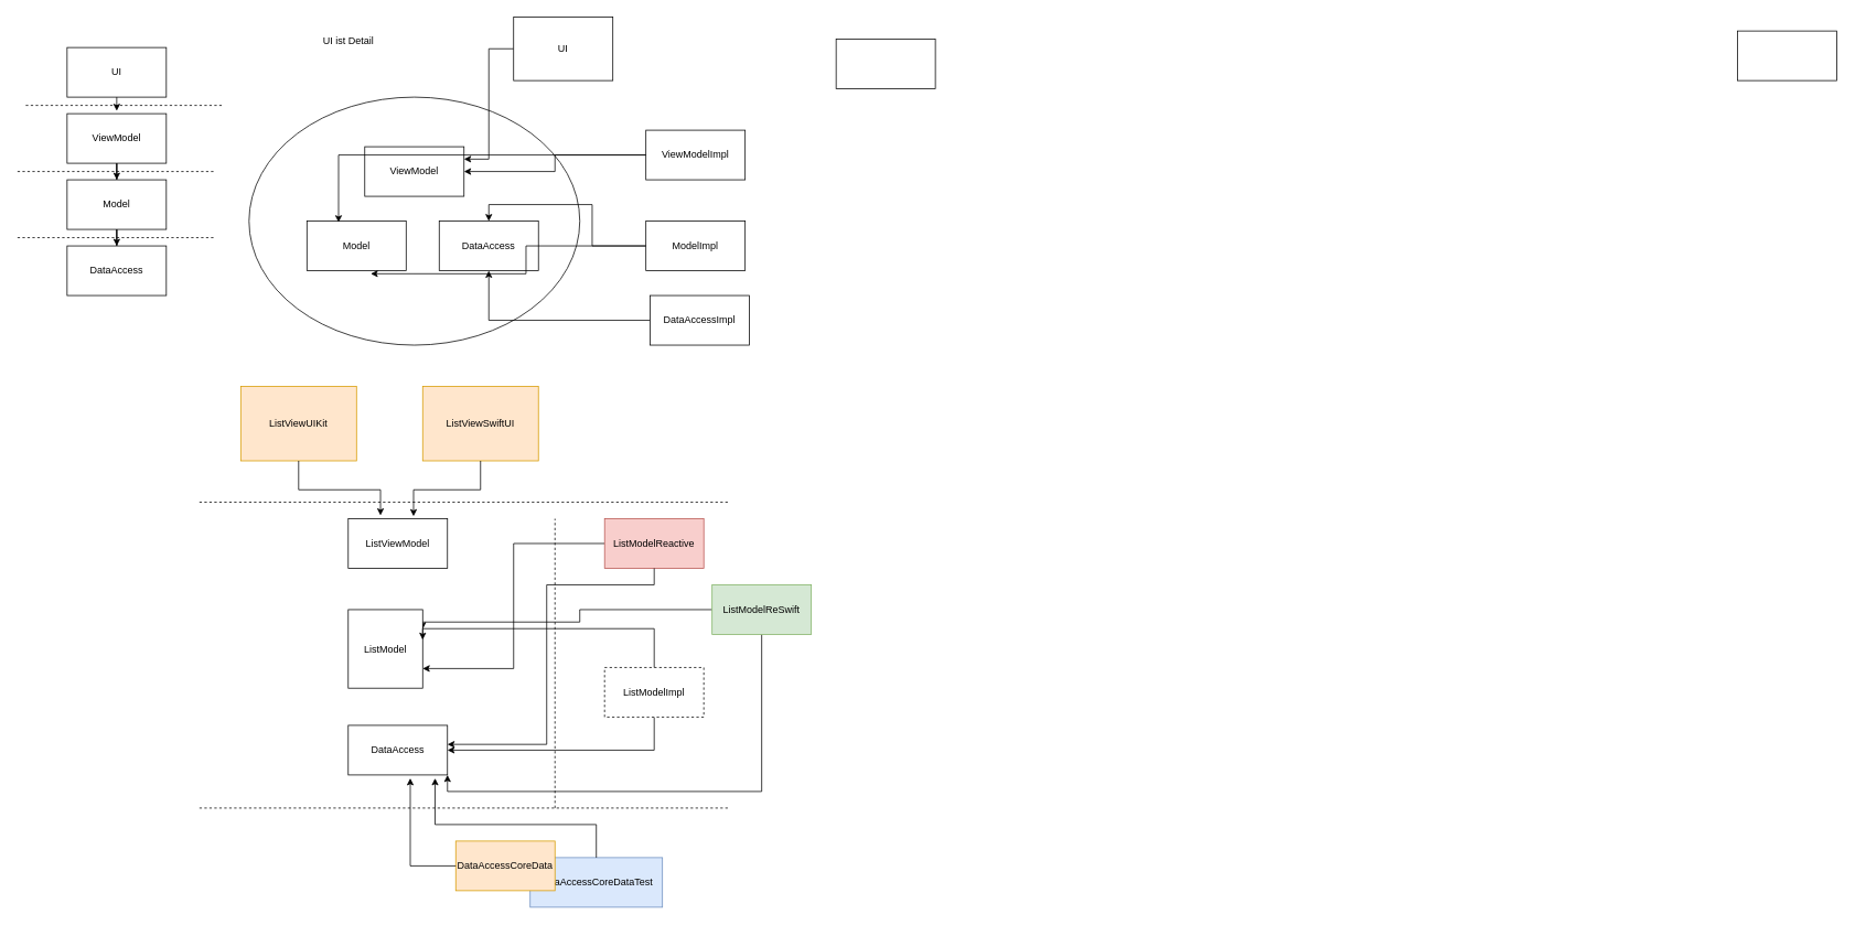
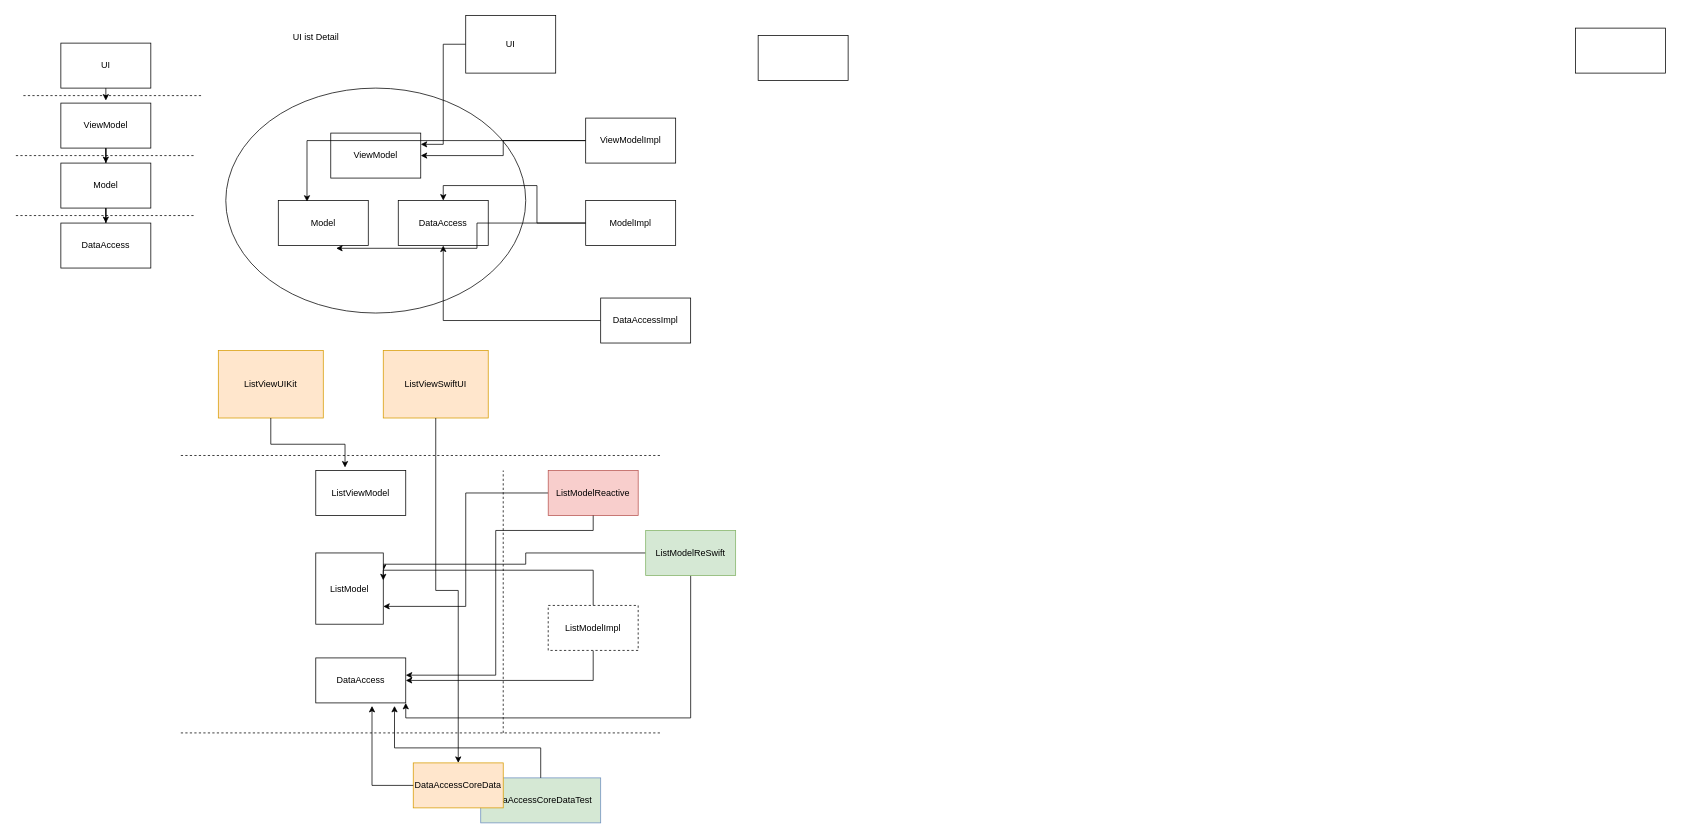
- <mxCell id="49" value="DataAccessImpl" style="rounded=0;whiteSpace=wrap;html=1;" vertex="1" parent="1"><mxGeometry x="785" y="357" width="120" height="60" as="geometry" /></mxCell>
+ <mxCell id="49" value="DataAccessImpl" style="rounded=0;whiteSpace=wrap;html=1;" vertex="1" parent="1"><mxGeometry x="800" y="397" width="120" height="60" as="geometry" /></mxCell>
- <mxCell id="24" style="edgeStyle=orthogonalEdgeStyle;rounded=0;orthogonalLoop=1;jettySize=auto;html=1;entryX=0.658;entryY=-0.05;entryDx=0;entryDy=0;entryPerimeter=0;" parent="1" source="20" target="21" edge="1"><mxGeometry relative="1" as="geometry" /></mxCell>
+ <mxCell id="24" style="edgeStyle=orthogonalEdgeStyle;rounded=0;orthogonalLoop=1;jettySize=auto;html=1;" parent="1" source="20" target="12" edge="1"><mxGeometry relative="1" as="geometry" /></mxCell>
- <mxCell id="3" value="DataAccessCoreDataTest" style="rounded=0;whiteSpace=wrap;html=1;fillColor=#dae8fc;strokeColor=#6c8ebf;" parent="1" vertex="1"><mxGeometry x="640" y="1037" width="160" height="60" as="geometry" /></mxCell>
+ <mxCell id="3" value="DataAccessCoreDataTest" style="rounded=0;whiteSpace=wrap;html=1;fillColor=#d5e8d4;strokeColor=#6c8ebf;" parent="1" vertex="1"><mxGeometry x="640" y="1037" width="160" height="60" as="geometry" /></mxCell>
